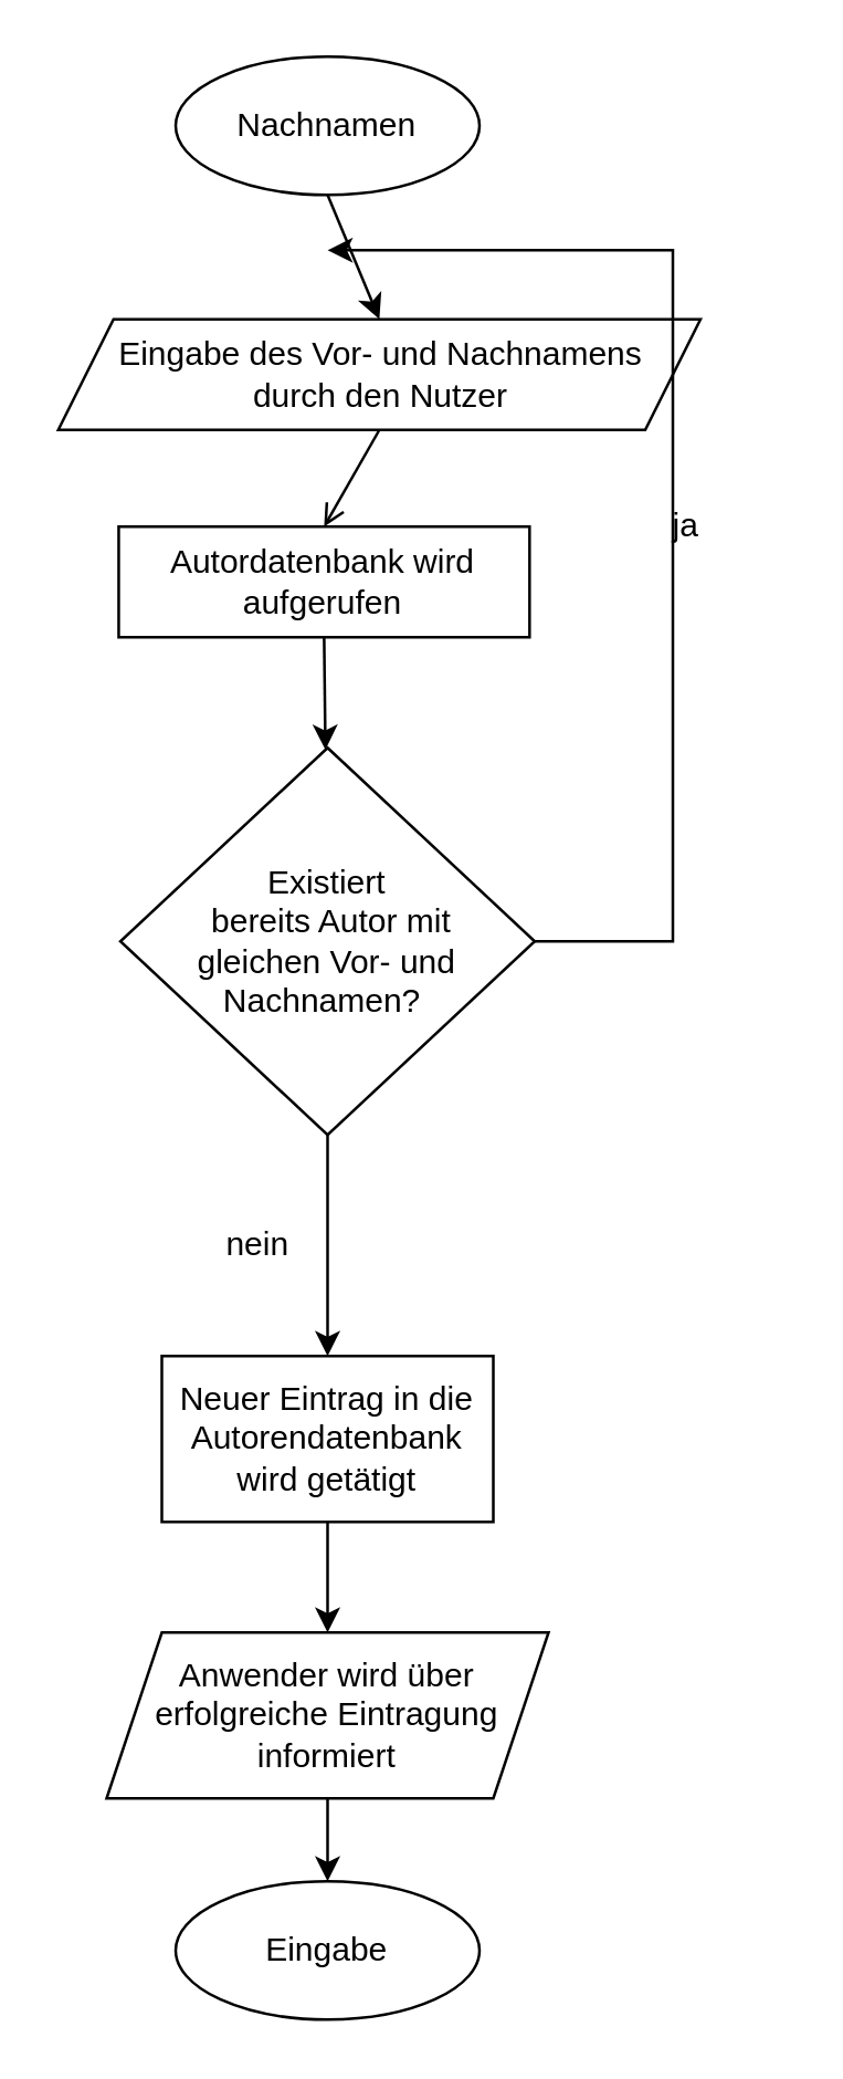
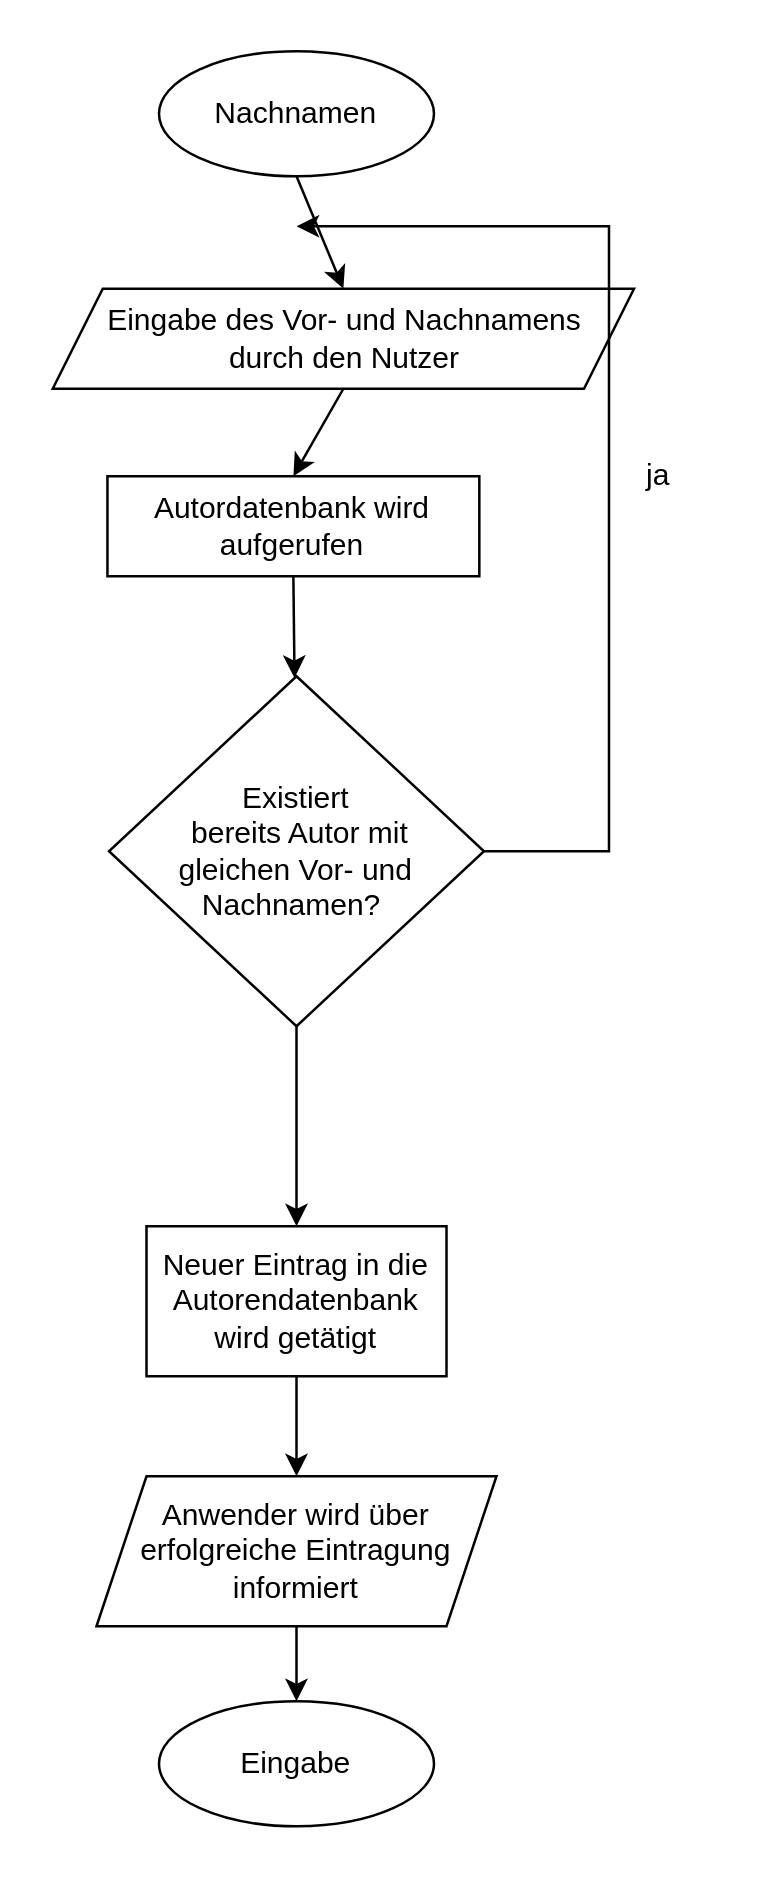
- <mxCell id="4" style="edgeStyle=none;rounded=0;orthogonalLoop=1;jettySize=auto;html=1;exitX=0.5;exitY=1;exitDx=0;exitDy=0;entryX=0.5;entryY=0;entryDx=0;entryDy=0;endArrow=open;" parent="1" source="5" target="7" edge="1"><mxGeometry relative="1" as="geometry" /></mxCell>
+ <mxCell id="4" style="edgeStyle=none;rounded=0;orthogonalLoop=1;jettySize=auto;html=1;exitX=0.5;exitY=1;exitDx=0;exitDy=0;entryX=0.5;entryY=0;entryDx=0;entryDy=0;" parent="1" source="5" target="7" edge="1"><mxGeometry relative="1" as="geometry" /></mxCell>
- <mxCell id="16" value="ja" style="text;html=1;strokeColor=none;fillColor=none;align=center;verticalAlign=middle;whiteSpace=wrap;rounded=0;" parent="1" vertex="1"><mxGeometry x="228" y="180" width="40" height="20" as="geometry" /></mxCell>
+ <mxCell id="16" value="ja" style="text;html=1;strokeColor=none;fillColor=none;align=center;verticalAlign=middle;whiteSpace=wrap;rounded=0;" parent="1" vertex="1"><mxGeometry x="243" y="180" width="40" height="20" as="geometry" /></mxCell>
- <mxCell id="15" value="nein" style="text;html=1;strokeColor=none;fillColor=none;align=center;verticalAlign=middle;whiteSpace=wrap;rounded=0;" parent="1" vertex="1"><mxGeometry x="73" y="440" width="40" height="20" as="geometry" /></mxCell>
